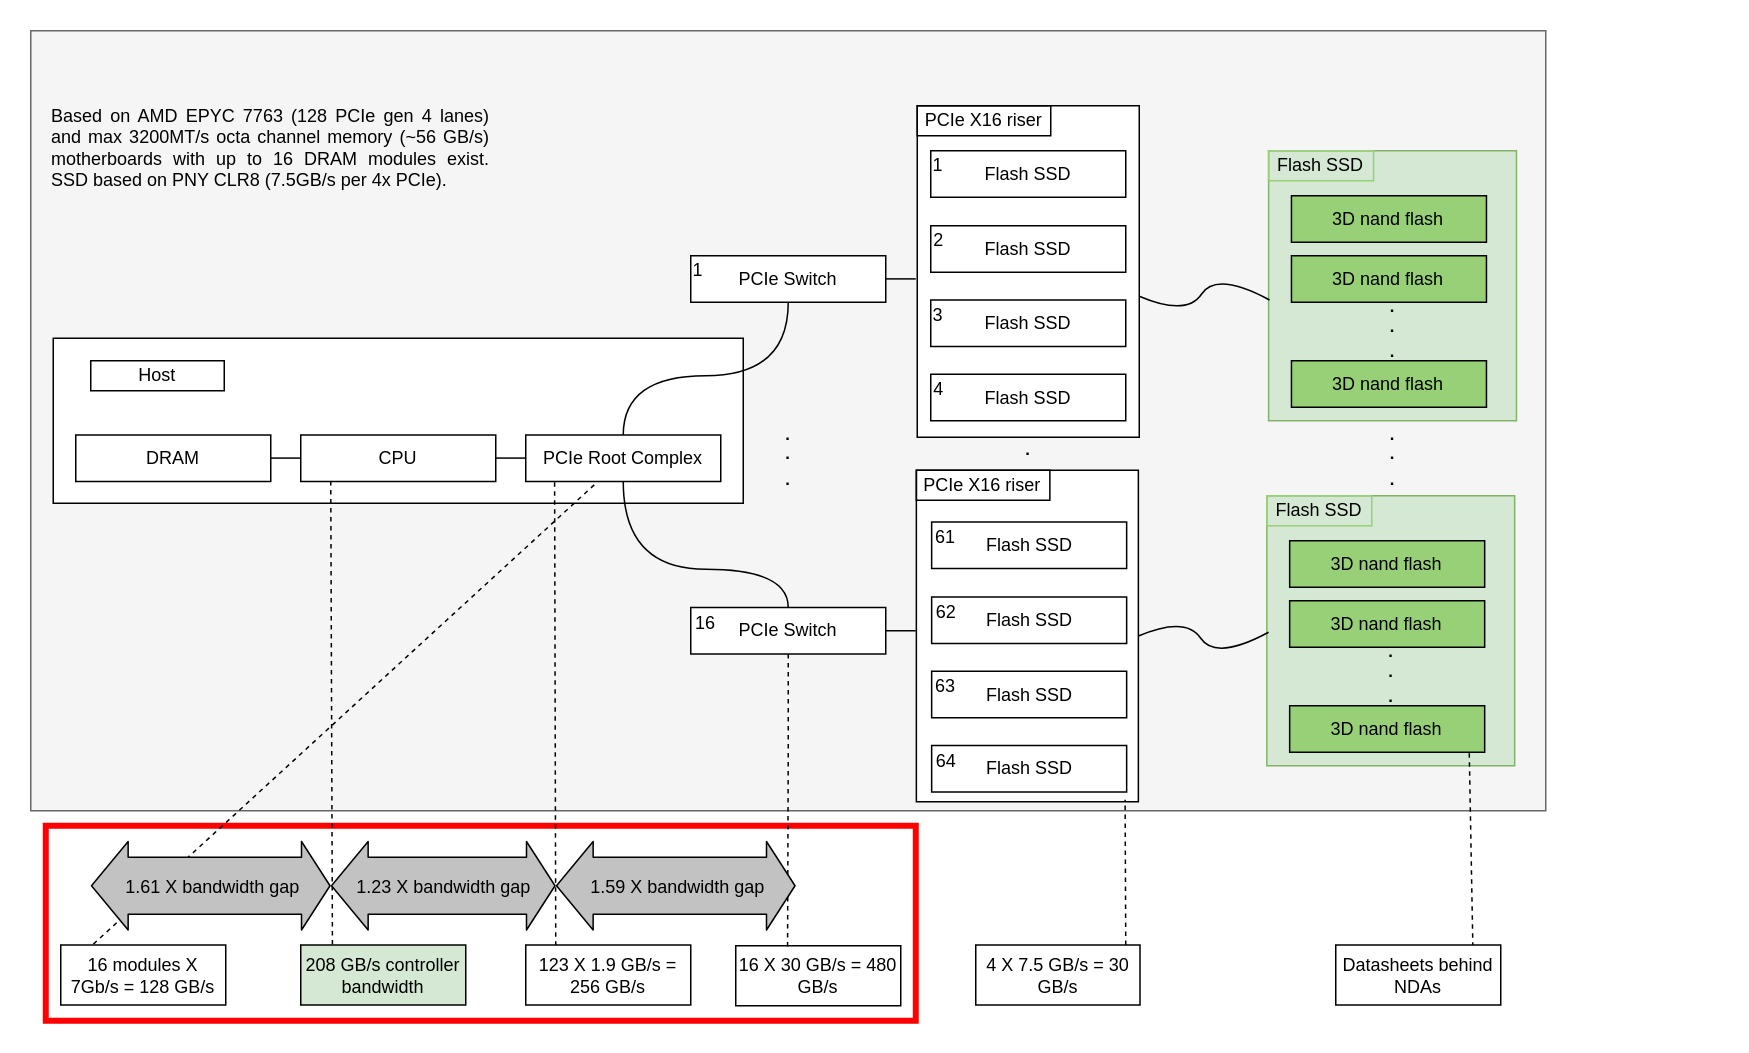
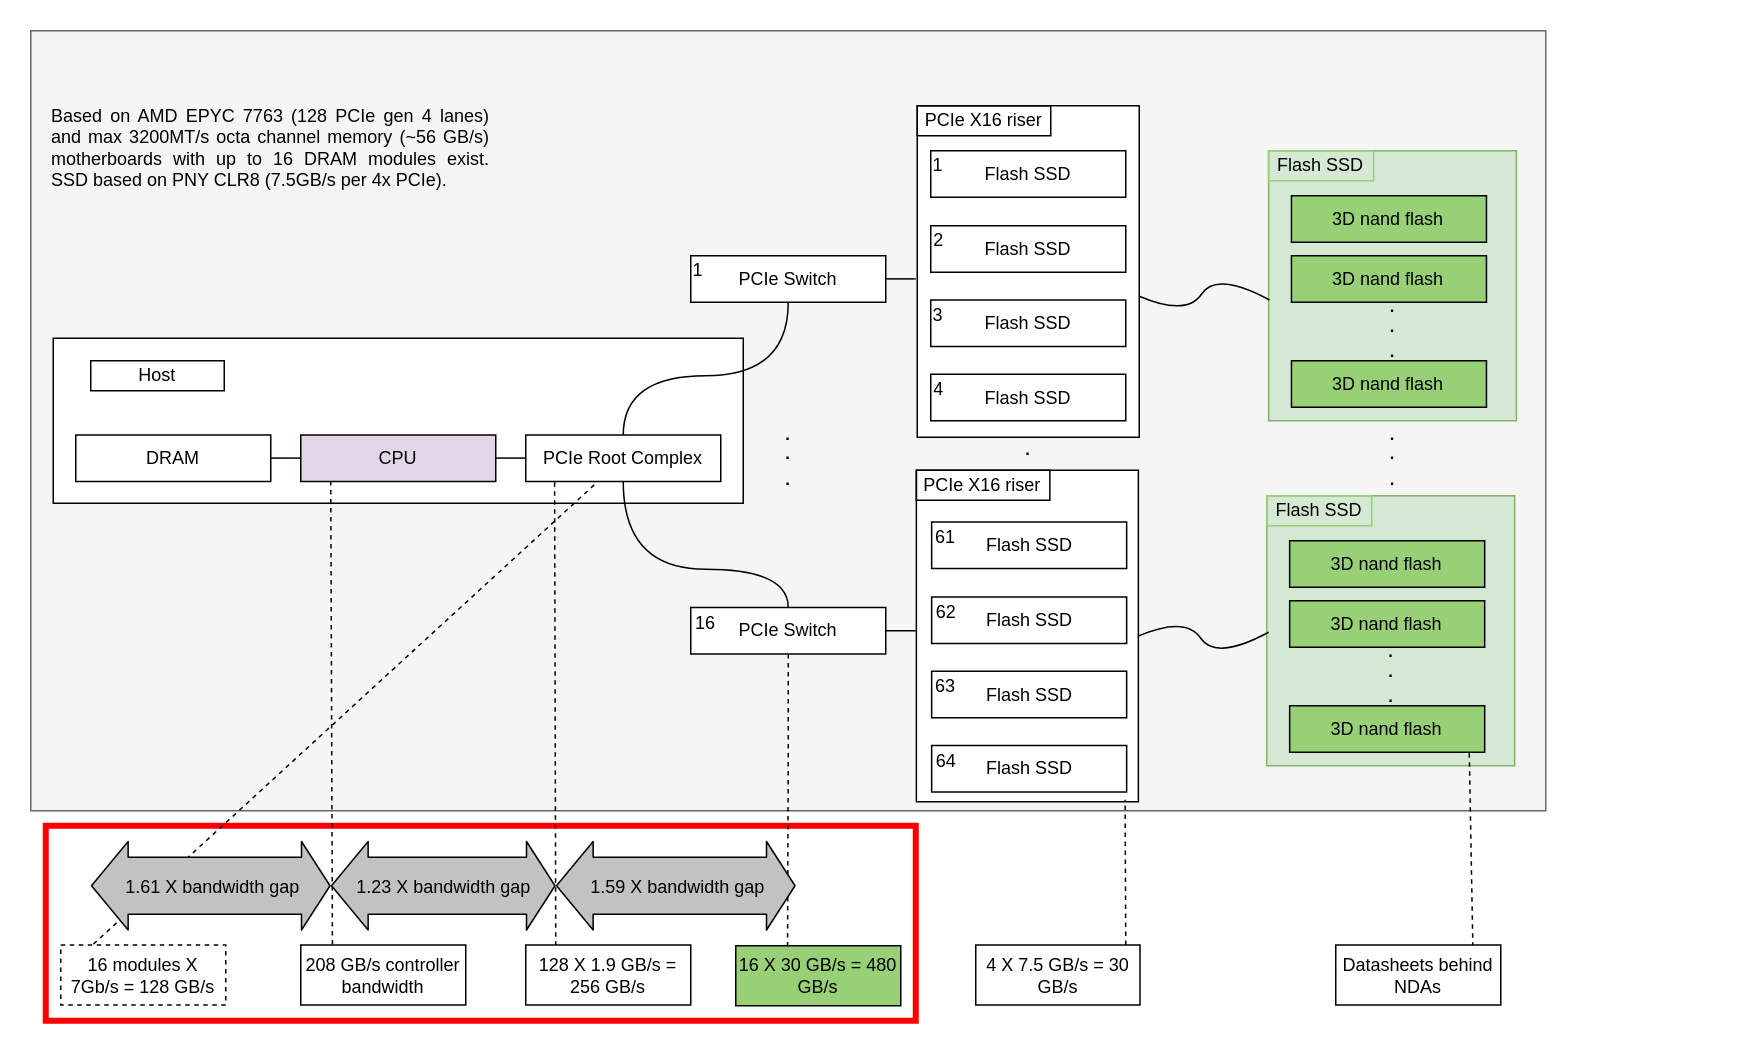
- <mxCell id="25" value="CPU" style="rounded=0;whiteSpace=wrap;html=1;fillColor=#FFFFFF;" parent="24" vertex="1"><mxGeometry width="130" height="31" as="geometry" /></mxCell>
+ <mxCell id="25" value="CPU" style="rounded=0;whiteSpace=wrap;html=1;fillColor=#e1d5e7;" parent="24" vertex="1"><mxGeometry width="130" height="31" as="geometry" /></mxCell>
- <mxCell id="42" value="16 modules X 7Gb/s = 128 GB/s" style="rounded=0;whiteSpace=wrap;html=1;" parent="41" vertex="1"><mxGeometry width="110" height="40" as="geometry" /></mxCell>
+ <mxCell id="42" value="16 modules X 7Gb/s = 128 GB/s" style="rounded=0;whiteSpace=wrap;html=1;dashed=1;" parent="41" vertex="1"><mxGeometry width="110" height="40" as="geometry" /></mxCell>
- <mxCell id="77" value="208 GB/s controller bandwidth" style="rounded=0;whiteSpace=wrap;html=1;fillColor=#d5e8d4;" parent="76" vertex="1"><mxGeometry width="110" height="40" as="geometry" /></mxCell>
+ <mxCell id="77" value="208 GB/s controller bandwidth" style="rounded=0;whiteSpace=wrap;html=1;" parent="76" vertex="1"><mxGeometry width="110" height="40" as="geometry" /></mxCell>
- <mxCell id="39" value="123 X 1.9 GB/s = 256 GB/s" style="rounded=0;whiteSpace=wrap;html=1;" parent="38" vertex="1"><mxGeometry width="110" height="40" as="geometry" /></mxCell>
+ <mxCell id="39" value="128 X 1.9 GB/s = 256 GB/s" style="rounded=0;whiteSpace=wrap;html=1;" parent="38" vertex="1"><mxGeometry width="110" height="40" as="geometry" /></mxCell>
- <mxCell id="74" value="16 X 30 GB/s = 480 GB/s" style="rounded=0;whiteSpace=wrap;html=1;" parent="73" vertex="1"><mxGeometry x="10" width="110" height="40" as="geometry" /></mxCell>
+ <mxCell id="74" value="16 X 30 GB/s = 480 GB/s" style="rounded=0;whiteSpace=wrap;html=1;fillColor=#97d077;" parent="73" vertex="1"><mxGeometry x="10" width="110" height="40" as="geometry" /></mxCell>
